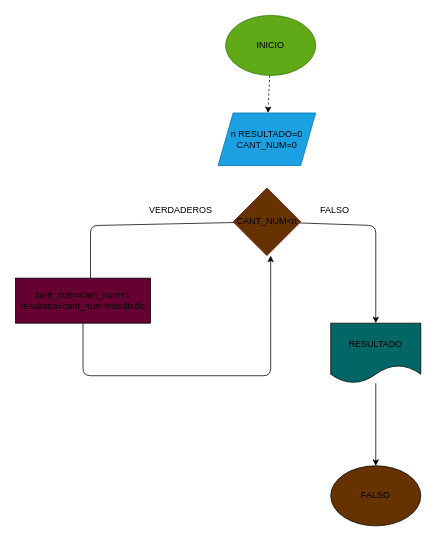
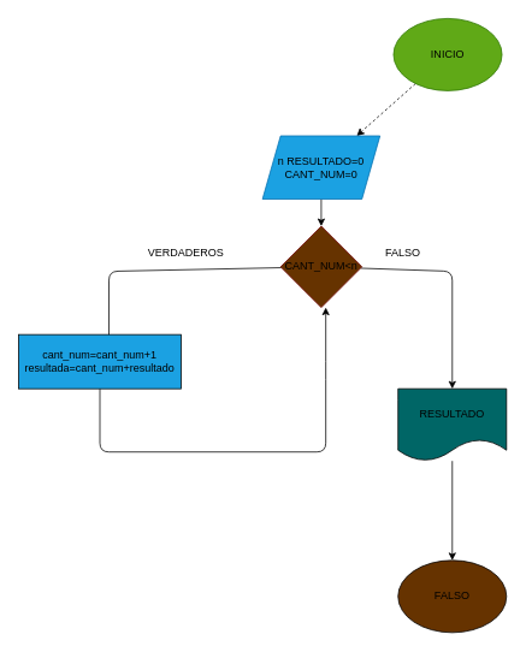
- <mxCell id="3" value="&lt;font color=&quot;#000000&quot;&gt;INICIO&lt;/font&gt;" style="ellipse;whiteSpace=wrap;html=1;fillColor=#60a917;fontColor=#ffffff;strokeColor=#2D7600;" vertex="1" parent="1"><mxGeometry x="300" y="20" width="120" height="80" as="geometry" /></mxCell>
+ <mxCell id="3" value="&lt;font color=&quot;#000000&quot;&gt;INICIO&lt;/font&gt;" style="ellipse;whiteSpace=wrap;html=1;fillColor=#60a917;fontColor=#ffffff;strokeColor=#2D7600;" vertex="1" parent="1"><mxGeometry x="435" y="20" width="120" height="80" as="geometry" /></mxCell>
+ <mxCell id="4" value="" style="edgeStyle=none;html=1;" edge="1" parent="1" source="5" target="8"><mxGeometry relative="1" as="geometry" /></mxCell>
- <mxCell id="9" value="&lt;font color=&quot;#000000&quot;&gt;VERDADEROS&lt;/font&gt;" style="text;html=1;align=center;verticalAlign=middle;resizable=0;points=[];autosize=1;strokeColor=none;fillColor=none;" vertex="1" parent="1"><mxGeometry x="190" y="270" width="100" height="20" as="geometry" /></mxCell>
+ <mxCell id="9" value="&lt;font color=&quot;#000000&quot;&gt;VERDADEROS&lt;/font&gt;" style="text;html=1;align=center;verticalAlign=middle;resizable=0;points=[];autosize=1;strokeColor=none;fillColor=none;" vertex="1" parent="1"><mxGeometry x="155" y="270" width="100" height="20" as="geometry" /></mxCell>
- <mxCell id="12" value="cant_num=cant_num+1&lt;br&gt;resultada=cant_num+resultado" style="rounded=0;whiteSpace=wrap;html=1;fontColor=#000000;fillColor=#660033;" vertex="1" parent="1"><mxGeometry x="20" y="370" width="180" height="60" as="geometry" /></mxCell>
+ <mxCell id="12" value="cant_num=cant_num+1&lt;br&gt;resultada=cant_num+resultado" style="rounded=0;whiteSpace=wrap;html=1;fontColor=#000000;fillColor=#1ba1e2;" vertex="1" parent="1"><mxGeometry x="20" y="370" width="180" height="60" as="geometry" /></mxCell>
